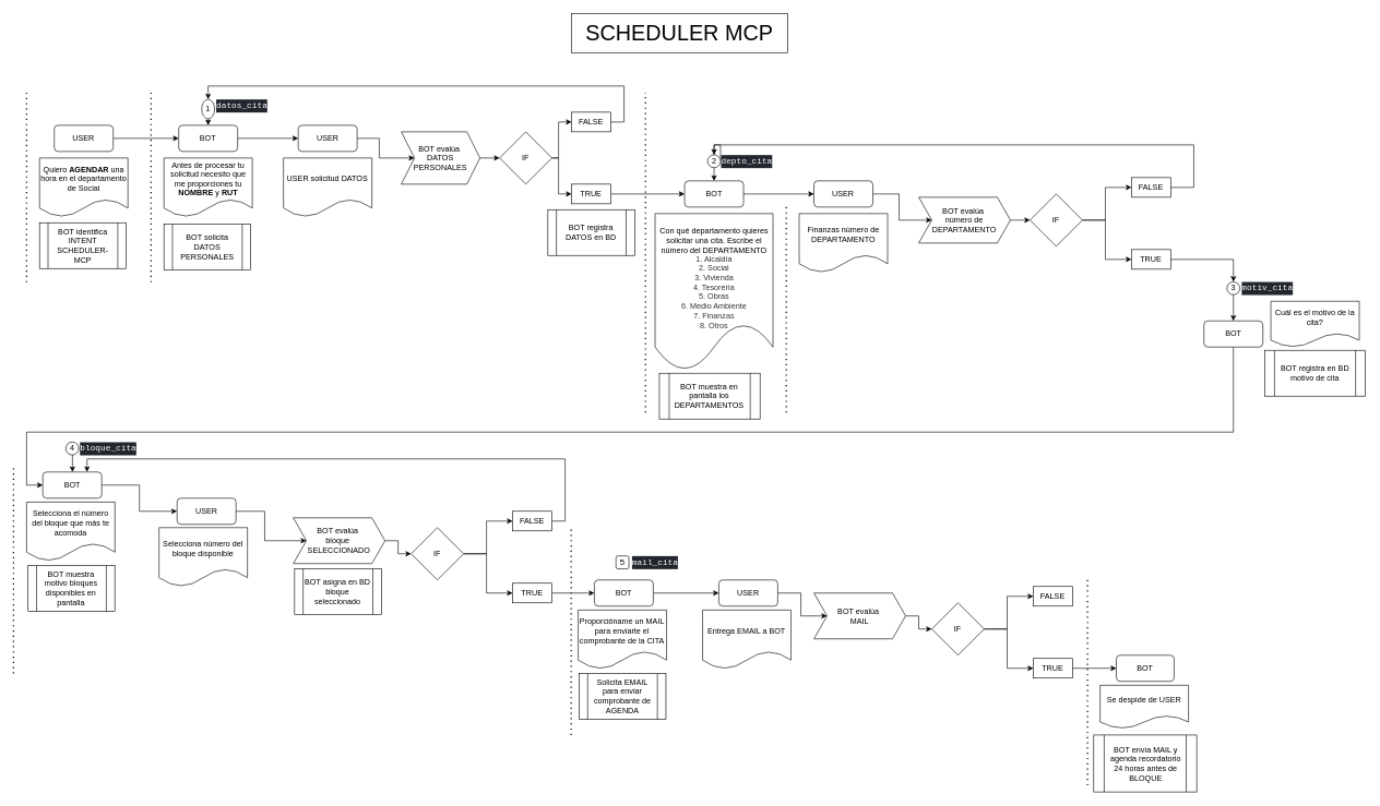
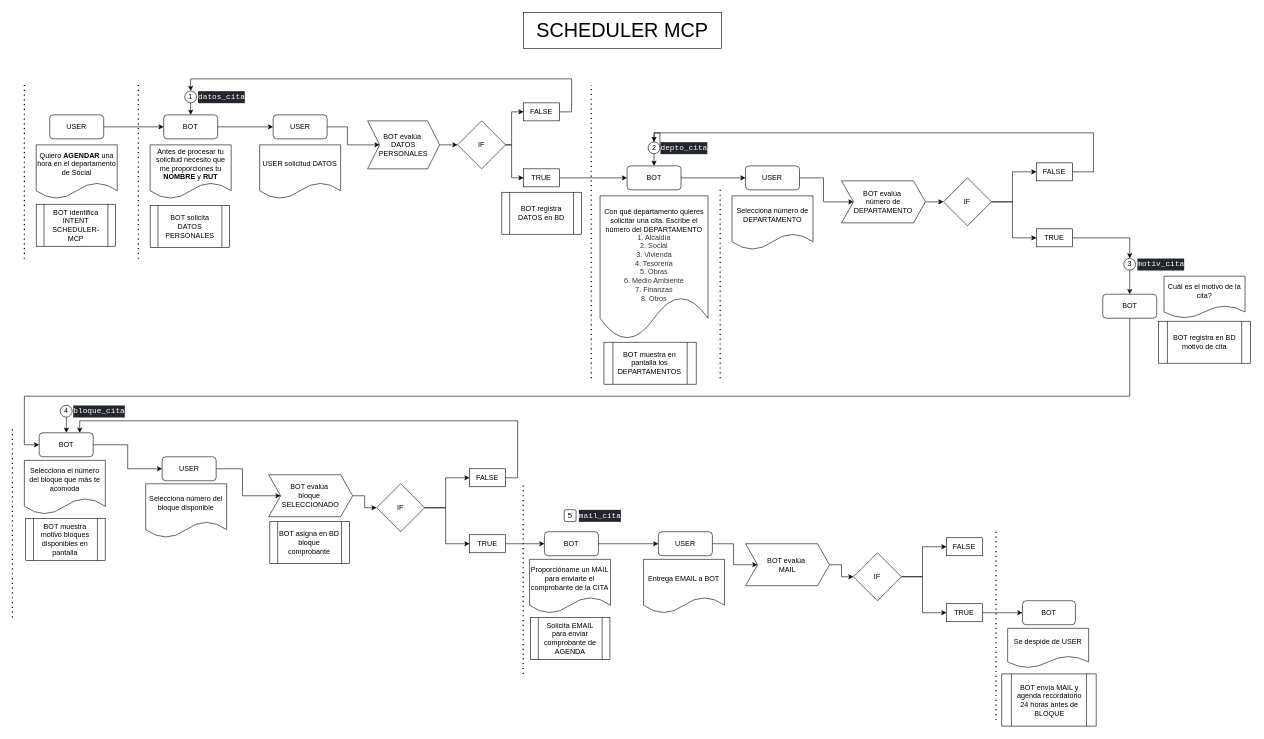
- <mxCell id="84" value="1" style="ellipse;whiteSpace=wrap;html=1;aspect=fixed;" vertex="1" parent="1"><mxGeometry x="307.37" y="151.25" width="19.75" height="30" as="geometry" /></mxCell>
+ <mxCell id="84" value="1" style="ellipse;whiteSpace=wrap;html=1;aspect=fixed;" vertex="1" parent="1"><mxGeometry x="307.37" y="151.25" width="19.75" height="19.75" as="geometry" /></mxCell>
- <mxCell id="28" value="Finanzas número de DEPARTAMENTO" style="shape=document;whiteSpace=wrap;html=1;boundedLbl=1;align=center;" parent="1" vertex="1"><mxGeometry x="1219.75" y="326" width="135" height="90" as="geometry" /></mxCell>
+ <mxCell id="28" value="Selecciona número de DEPARTAMENTO" style="shape=document;whiteSpace=wrap;html=1;boundedLbl=1;align=center;" parent="1" vertex="1"><mxGeometry x="1219.75" y="326" width="135" height="90" as="geometry" /></mxCell>
- <mxCell id="36" value="BOT asigna en BD bloque seleccionado" style="shape=process;whiteSpace=wrap;html=1;backgroundOutline=1;" parent="1" vertex="1"><mxGeometry x="449.25" y="869" width="132.5" height="70" as="geometry" /></mxCell>
+ <mxCell id="36" value="BOT asigna en BD bloque comprobante" style="shape=process;whiteSpace=wrap;html=1;backgroundOutline=1;" parent="1" vertex="1"><mxGeometry x="449.25" y="869" width="132.5" height="70" as="geometry" /></mxCell>
